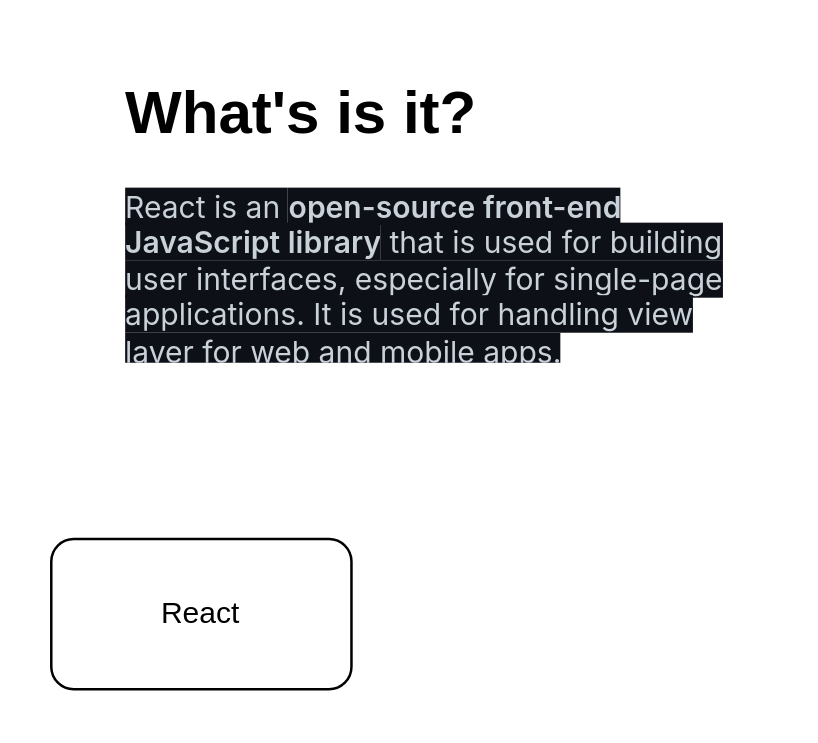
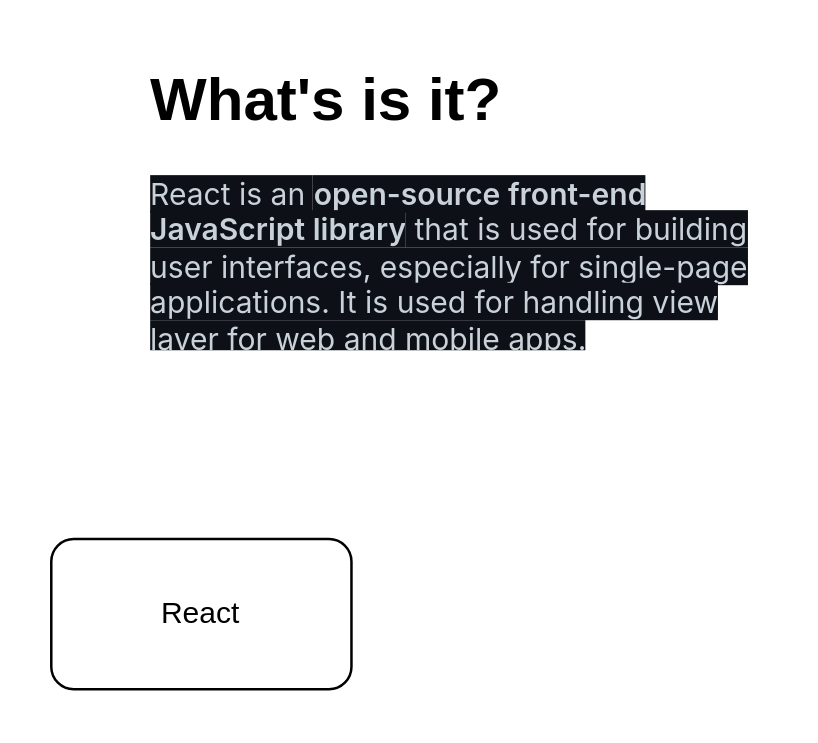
- <mxCell id="3" value="&lt;h1&gt;What's is it?&lt;/h1&gt;&lt;p&gt;&lt;span style=&quot;color: rgb(201, 209, 217); font-family: -apple-system, system-ui, &amp;quot;Segoe UI&amp;quot;, &amp;quot;Noto Sans&amp;quot;, Helvetica, Arial, sans-serif, &amp;quot;Apple Color Emoji&amp;quot;, &amp;quot;Segoe UI Emoji&amp;quot;; background-color: rgb(13, 17, 23);&quot;&gt;React is an&amp;nbsp;&lt;/span&gt;&lt;span style=&quot;box-sizing: border-box; font-weight: var(--base-text-weight-semibold, 600); color: rgb(201, 209, 217); font-family: -apple-system, system-ui, &amp;quot;Segoe UI&amp;quot;, &amp;quot;Noto Sans&amp;quot;, Helvetica, Arial, sans-serif, &amp;quot;Apple Color Emoji&amp;quot;, &amp;quot;Segoe UI Emoji&amp;quot;; background-color: rgb(13, 17, 23);&quot;&gt;open-source front-end JavaScript library&lt;/span&gt;&lt;span style=&quot;color: rgb(201, 209, 217); font-family: -apple-system, system-ui, &amp;quot;Segoe UI&amp;quot;, &amp;quot;Noto Sans&amp;quot;, Helvetica, Arial, sans-serif, &amp;quot;Apple Color Emoji&amp;quot;, &amp;quot;Segoe UI Emoji&amp;quot;; background-color: rgb(13, 17, 23);&quot;&gt;&amp;nbsp;that is used for building user interfaces, especially for single-page applications. It is used for handling view layer for web and mobile apps.&lt;/span&gt;&lt;br&gt;&lt;/p&gt;" style="text;html=1;strokeColor=none;fillColor=none;spacing=5;spacingTop=-20;whiteSpace=wrap;overflow=hidden;rounded=0;" vertex="1" parent="1"><mxGeometry x="45" y="25" width="250" height="120" as="geometry" /></mxCell>
+ <mxCell id="3" value="&lt;h1&gt;What's is it?&lt;/h1&gt;&lt;p&gt;&lt;span style=&quot;color: rgb(201, 209, 217); font-family: -apple-system, system-ui, &amp;quot;Segoe UI&amp;quot;, &amp;quot;Noto Sans&amp;quot;, Helvetica, Arial, sans-serif, &amp;quot;Apple Color Emoji&amp;quot;, &amp;quot;Segoe UI Emoji&amp;quot;; background-color: rgb(13, 17, 23);&quot;&gt;React is an&amp;nbsp;&lt;/span&gt;&lt;span style=&quot;box-sizing: border-box; font-weight: var(--base-text-weight-semibold, 600); color: rgb(201, 209, 217); font-family: -apple-system, system-ui, &amp;quot;Segoe UI&amp;quot;, &amp;quot;Noto Sans&amp;quot;, Helvetica, Arial, sans-serif, &amp;quot;Apple Color Emoji&amp;quot;, &amp;quot;Segoe UI Emoji&amp;quot;; background-color: rgb(13, 17, 23);&quot;&gt;open-source front-end JavaScript library&lt;/span&gt;&lt;span style=&quot;color: rgb(201, 209, 217); font-family: -apple-system, system-ui, &amp;quot;Segoe UI&amp;quot;, &amp;quot;Noto Sans&amp;quot;, Helvetica, Arial, sans-serif, &amp;quot;Apple Color Emoji&amp;quot;, &amp;quot;Segoe UI Emoji&amp;quot;; background-color: rgb(13, 17, 23);&quot;&gt;&amp;nbsp;that is used for building user interfaces, especially for single-page applications. It is used for handling view layer for web and mobile apps.&lt;/span&gt;&lt;br&gt;&lt;/p&gt;" style="text;html=1;strokeColor=none;fillColor=none;spacing=5;spacingTop=-20;whiteSpace=wrap;overflow=hidden;rounded=0;" vertex="1" parent="1"><mxGeometry x="55" y="20" width="250" height="120" as="geometry" /></mxCell>
